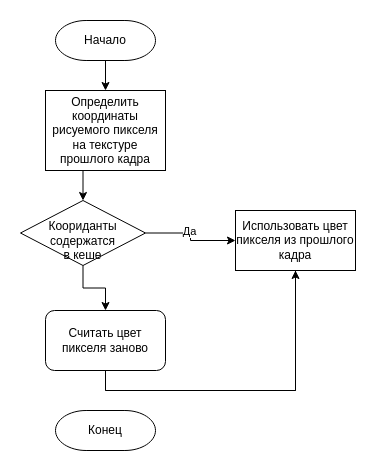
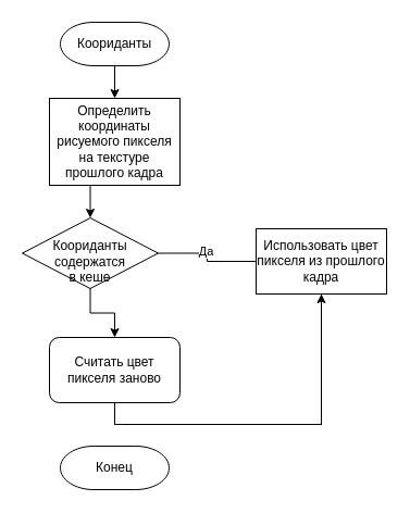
- <mxCell id="3" value="Начало" style="strokeWidth=1;html=1;shape=mxgraph.flowchart.terminator;whiteSpace=wrap;" parent="1" vertex="1"><mxGeometry x="55" y="20" width="100" height="40" as="geometry" /></mxCell>
+ <mxCell id="3" value="Коориданты" style="strokeWidth=1;html=1;shape=mxgraph.flowchart.terminator;whiteSpace=wrap;" parent="1" vertex="1"><mxGeometry x="55" y="20" width="100" height="40" as="geometry" /></mxCell>
- <mxCell id="6" style="edgeStyle=orthogonalEdgeStyle;rounded=0;orthogonalLoop=1;jettySize=auto;html=1;exitX=1;exitY=0.5;exitDx=0;exitDy=0;entryX=0;entryY=0.5;entryDx=0;entryDy=0;" parent="1" source="9" target="11" edge="1"><mxGeometry relative="1" as="geometry" /></mxCell>
+ <mxCell id="6" style="edgeStyle=orthogonalEdgeStyle;rounded=0;orthogonalLoop=1;jettySize=auto;html=1;exitX=1;exitY=0.5;exitDx=0;exitDy=0;entryX=0;entryY=0.5;entryDx=0;entryDy=0;endArrow=none;" parent="1" source="9" target="11" edge="1"><mxGeometry relative="1" as="geometry" /></mxCell>
